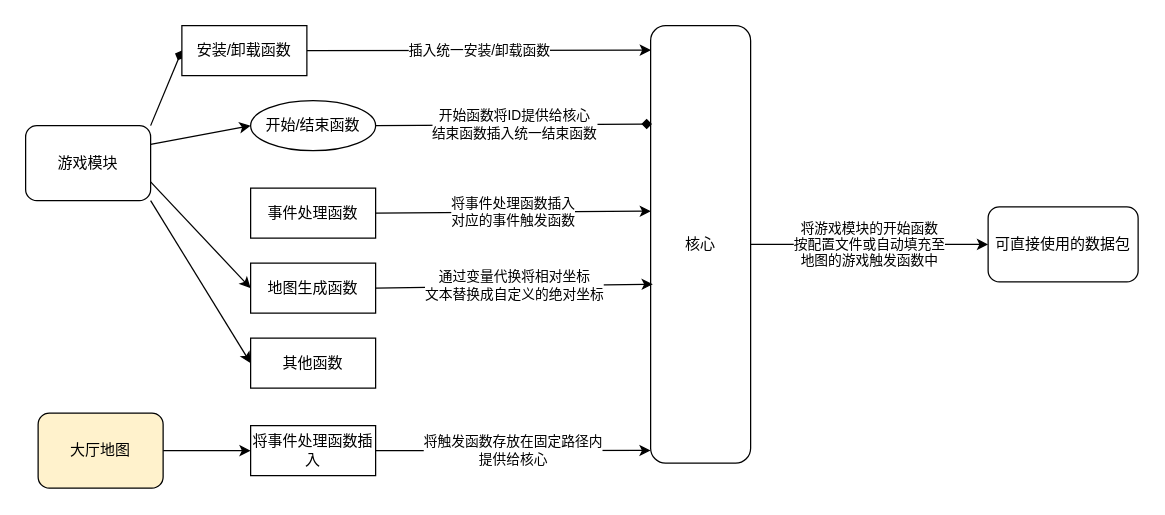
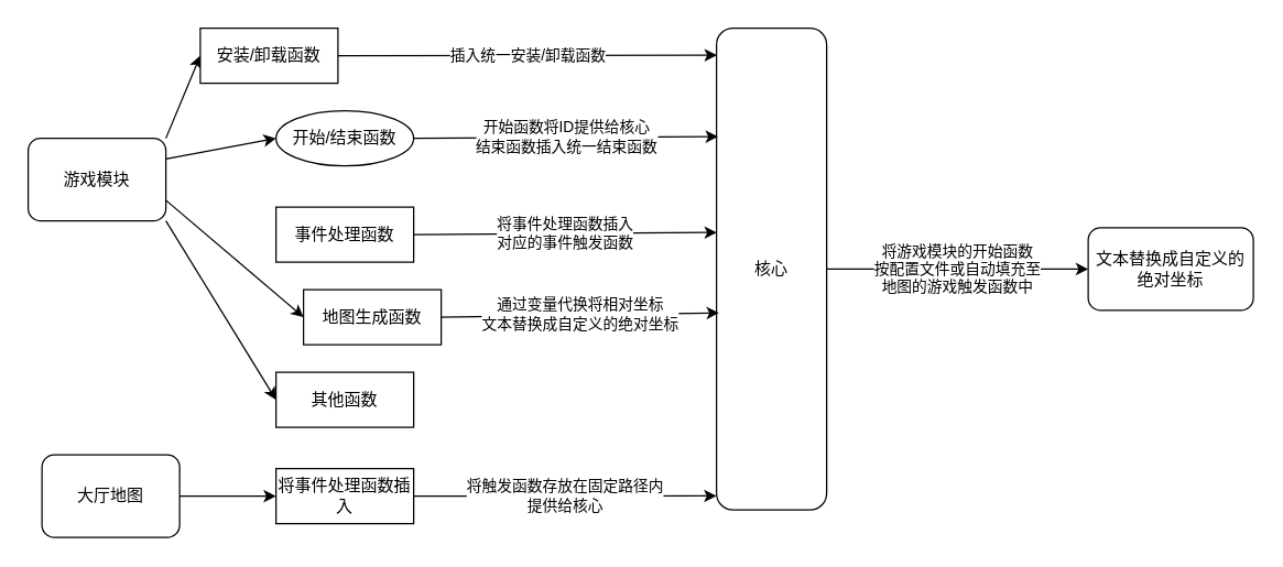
- <mxCell id="6" style="edgeStyle=none;html=1;exitX=1;exitY=0;exitDx=0;exitDy=0;entryX=0;entryY=0.5;entryDx=0;entryDy=0;endArrow=diamond;" edge="1" parent="1" source="10" target="12"><mxGeometry relative="1" as="geometry" /></mxCell>
+ <mxCell id="6" style="edgeStyle=none;html=1;exitX=1;exitY=0;exitDx=0;exitDy=0;entryX=0;entryY=0.5;entryDx=0;entryDy=0;" edge="1" parent="1" source="10" target="12"><mxGeometry relative="1" as="geometry" /></mxCell>
- <mxCell id="18" value="开始函数将ID提供给核心&lt;br&gt;结束函数插入统一结束函数" style="edgeStyle=none;html=1;exitX=1;exitY=0.5;exitDx=0;exitDy=0;entryX=0.013;entryY=0.225;entryDx=0;entryDy=0;entryPerimeter=0;endArrow=diamond;" edge="1" parent="1" source="19" target="5"><mxGeometry relative="1" as="geometry" /></mxCell>
+ <mxCell id="18" value="开始函数将ID提供给核心&lt;br&gt;结束函数插入统一结束函数" style="edgeStyle=none;html=1;exitX=1;exitY=0.5;exitDx=0;exitDy=0;entryX=0.013;entryY=0.225;entryDx=0;entryDy=0;entryPerimeter=0;" edge="1" parent="1" source="19" target="5"><mxGeometry relative="1" as="geometry" /></mxCell>
- <mxCell id="21" value="可直接使用的数据包" style="rounded=1;whiteSpace=wrap;html=1;" vertex="1" parent="1"><mxGeometry x="790" y="165" width="120" height="60" as="geometry" /></mxCell>
+ <mxCell id="21" value="文本替换成自定义的绝对坐标" style="rounded=1;whiteSpace=wrap;html=1;" vertex="1" parent="1"><mxGeometry x="790" y="165" width="120" height="60" as="geometry" /></mxCell>
- <mxCell id="16" value="地图生成函数" style="rounded=0;whiteSpace=wrap;html=1;" vertex="1" parent="1"><mxGeometry x="200" y="210" width="100" height="40" as="geometry" /></mxCell>
+ <mxCell id="16" value="地图生成函数" style="rounded=0;whiteSpace=wrap;html=1;" vertex="1" parent="1"><mxGeometry x="220" y="210" width="100" height="40" as="geometry" /></mxCell>
- <mxCell id="3" value="大厅地图" style="rounded=1;whiteSpace=wrap;html=1;fillColor=#fff2cc;" vertex="1" parent="1"><mxGeometry x="30" y="330" width="100" height="60" as="geometry" /></mxCell>
+ <mxCell id="3" value="大厅地图" style="rounded=1;whiteSpace=wrap;html=1;" vertex="1" parent="1"><mxGeometry x="30" y="330" width="100" height="60" as="geometry" /></mxCell>
